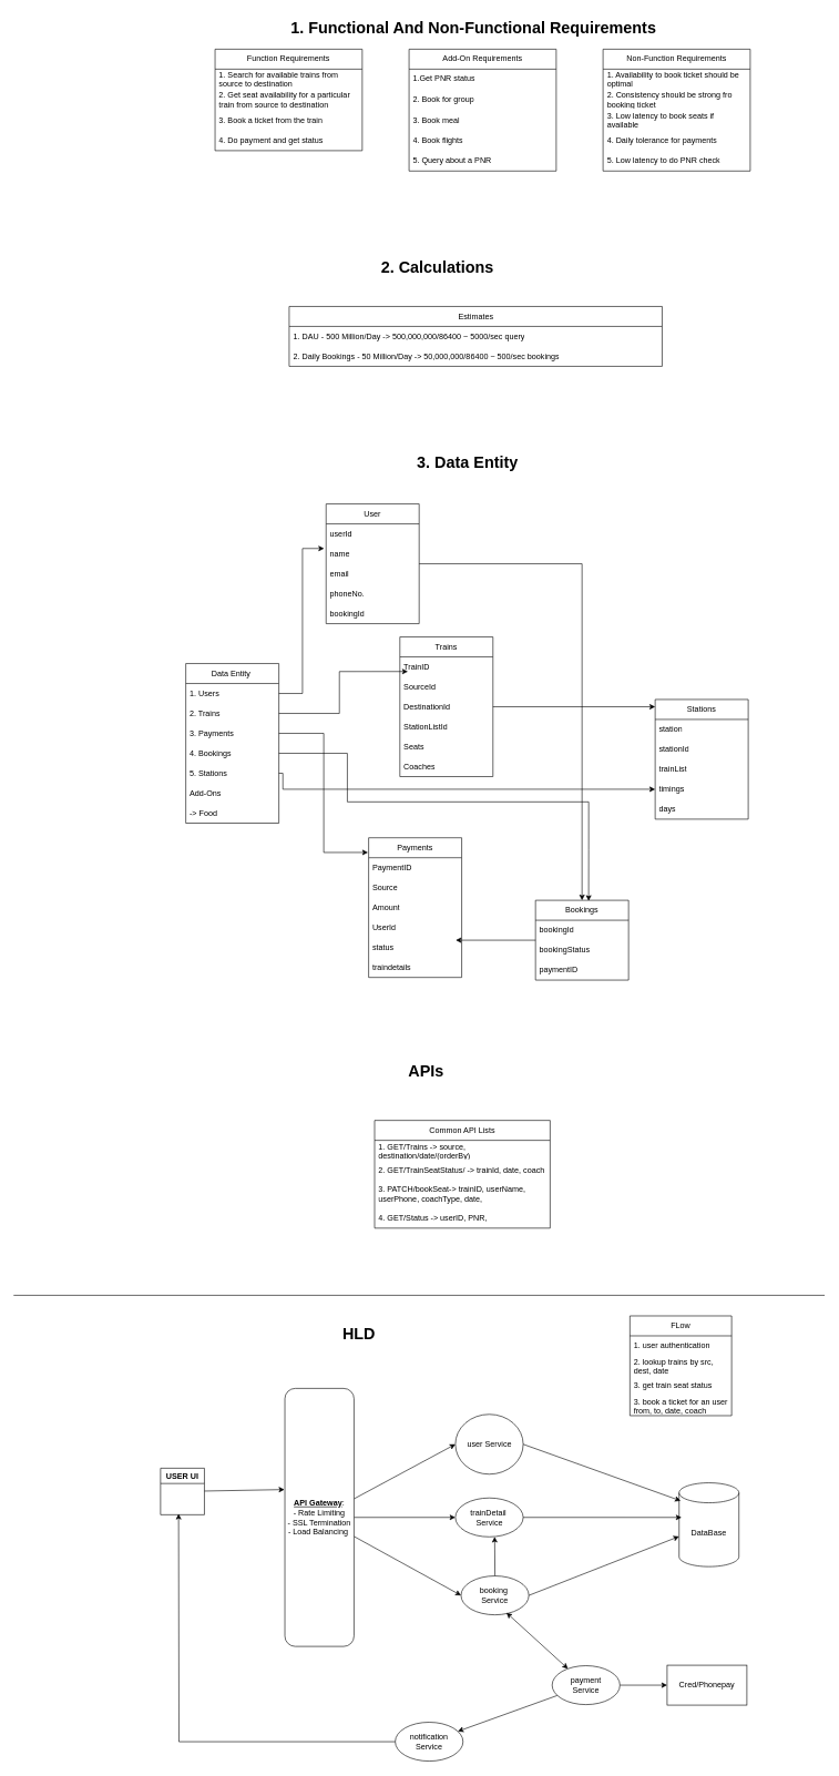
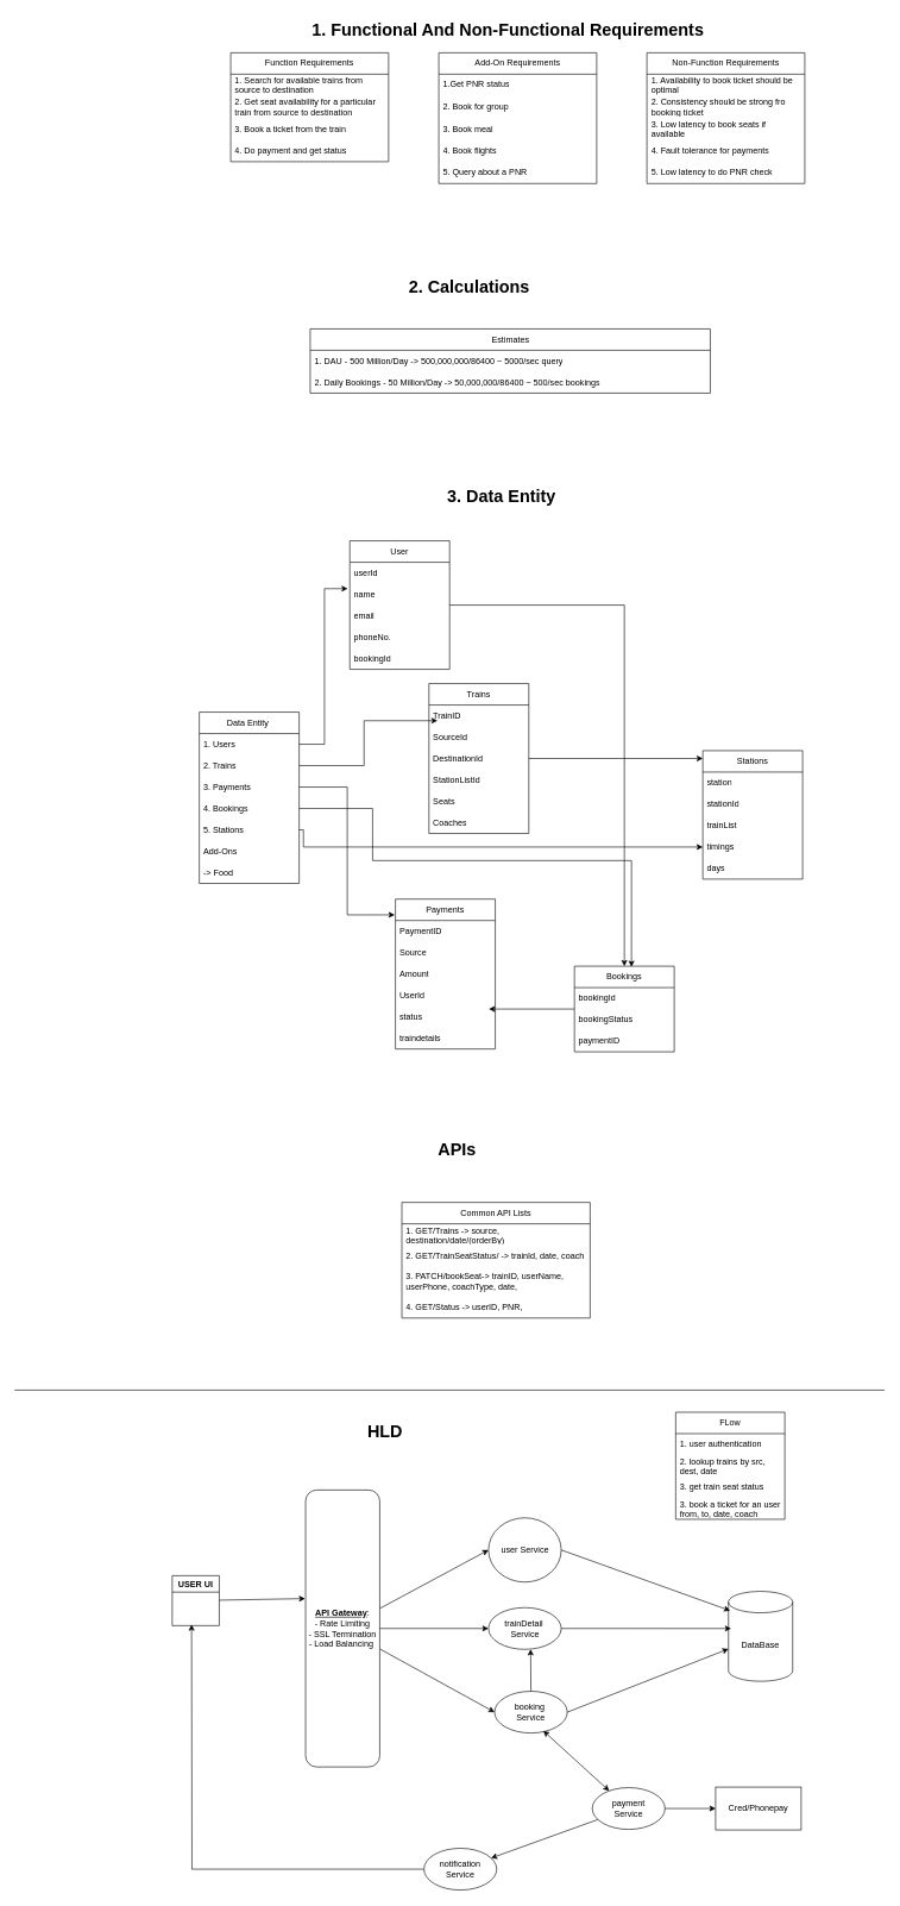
- <mxCell id="18" value="4. Daily tolerance for payments" style="text;strokeColor=none;fillColor=none;align=left;verticalAlign=middle;spacingLeft=4;spacingRight=4;overflow=hidden;points=[[0,0.5],[1,0.5]];portConstraint=eastwest;rotatable=0;whiteSpace=wrap;html=1;" vertex="1" parent="14"><mxGeometry y="121.94" width="221.401" height="30.647" as="geometry" /></mxCell>
+ <mxCell id="18" value="4. Fault tolerance for payments" style="text;strokeColor=none;fillColor=none;align=left;verticalAlign=middle;spacingLeft=4;spacingRight=4;overflow=hidden;points=[[0,0.5],[1,0.5]];portConstraint=eastwest;rotatable=0;whiteSpace=wrap;html=1;" vertex="1" parent="14"><mxGeometry y="121.94" width="221.401" height="30.647" as="geometry" /></mxCell>
